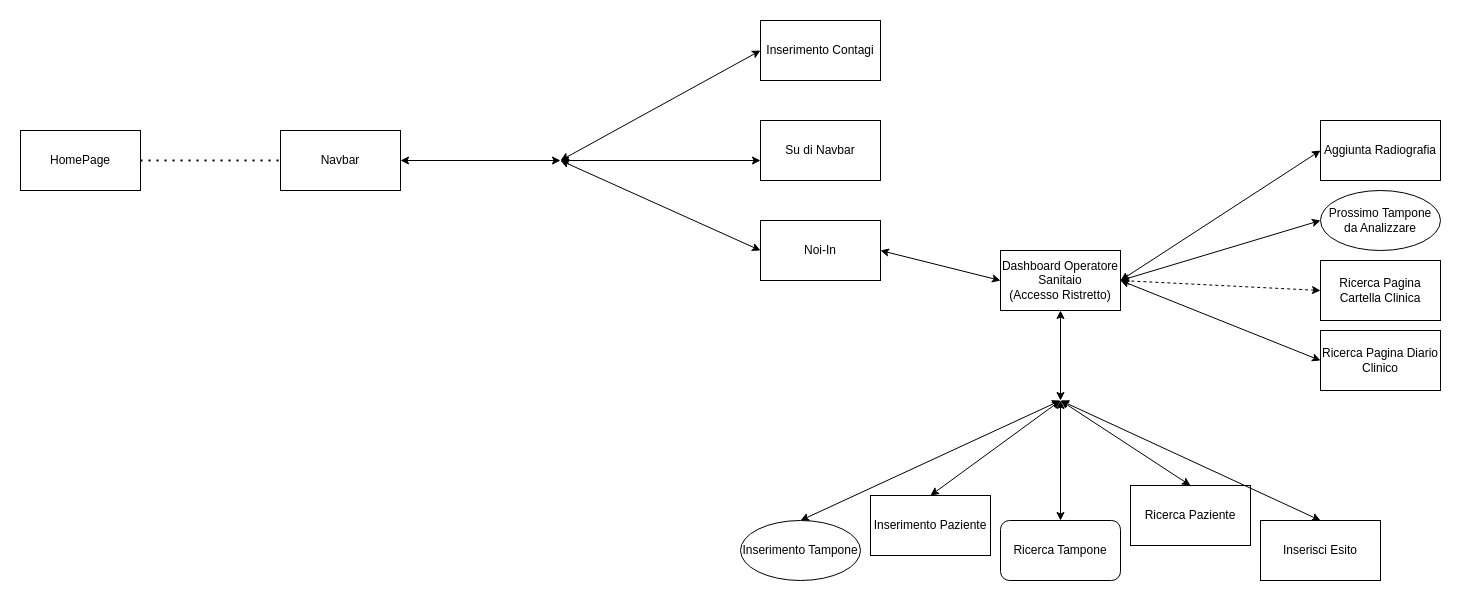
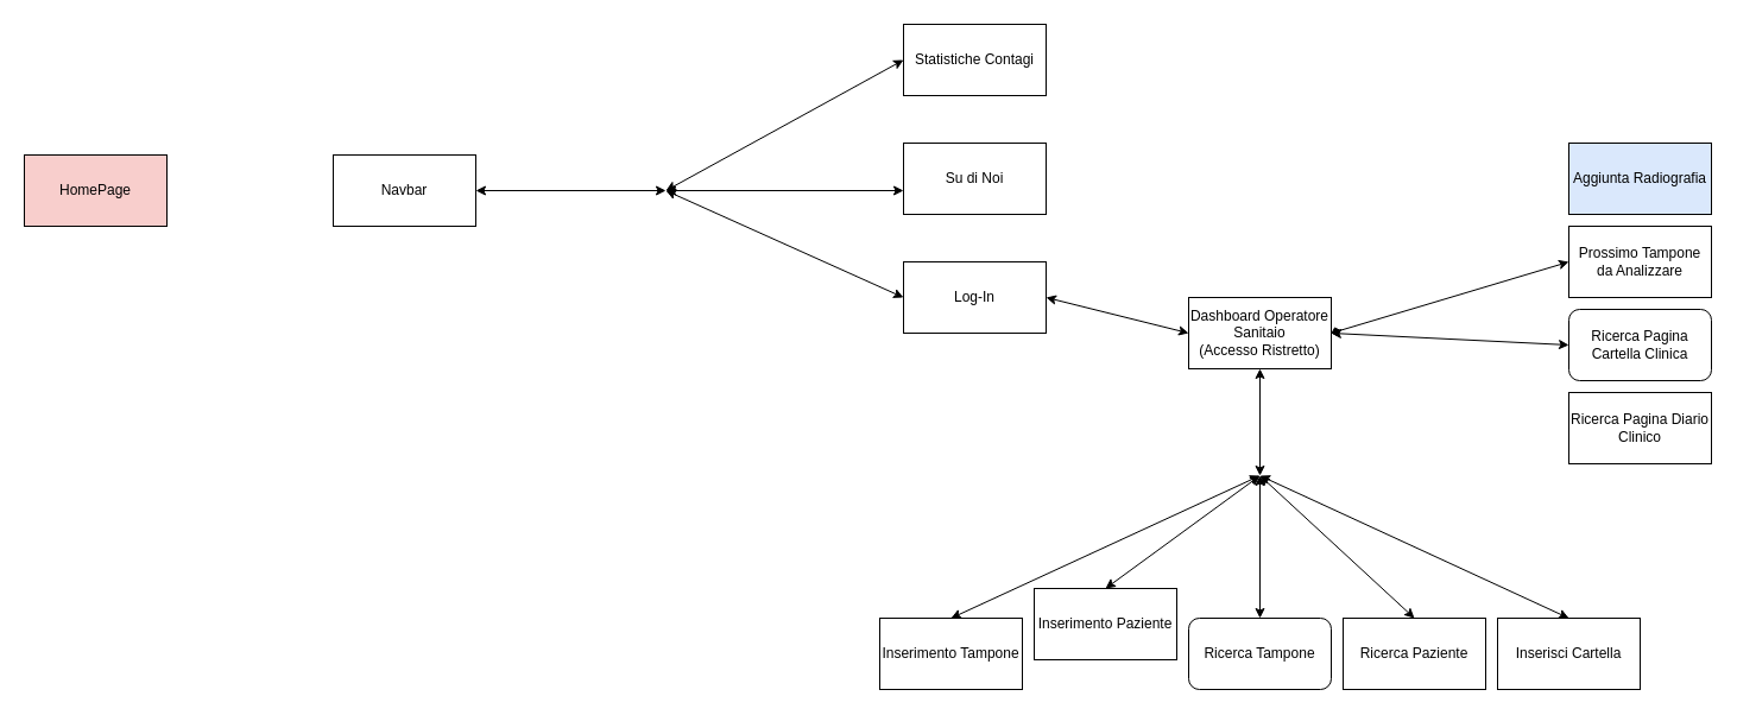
- <mxCell id="7" value="Inserimento Contagi" style="rounded=0;whiteSpace=wrap;html=1;" parent="1" vertex="1"><mxGeometry x="760" y="20" width="120" height="60" as="geometry" /></mxCell>
+ <mxCell id="7" value="Statistiche Contagi" style="rounded=0;whiteSpace=wrap;html=1;" parent="1" vertex="1"><mxGeometry x="760" y="20" width="120" height="60" as="geometry" /></mxCell>
- <mxCell id="8" value="Su di Navbar" style="rounded=0;whiteSpace=wrap;html=1;" parent="1" vertex="1"><mxGeometry x="760" y="120" width="120" height="60" as="geometry" /></mxCell>
+ <mxCell id="8" value="Su di Noi" style="rounded=0;whiteSpace=wrap;html=1;" parent="1" vertex="1"><mxGeometry x="760" y="120" width="120" height="60" as="geometry" /></mxCell>
- <mxCell id="21" value="Aggiunta Radiografia" style="rounded=0;whiteSpace=wrap;html=1;" parent="1" vertex="1"><mxGeometry x="1320" y="120" width="120" height="60" as="geometry" /></mxCell>
+ <mxCell id="21" value="Aggiunta Radiografia" style="rounded=0;whiteSpace=wrap;html=1;fillColor=#dae8fc;" parent="1" vertex="1"><mxGeometry x="1320" y="120" width="120" height="60" as="geometry" /></mxCell>
- <mxCell id="10" value="HomePage" style="rounded=0;whiteSpace=wrap;html=1;" parent="1" vertex="1"><mxGeometry x="20" y="130" width="120" height="60" as="geometry" /></mxCell>
+ <mxCell id="10" value="HomePage" style="rounded=0;whiteSpace=wrap;html=1;fillColor=#f8cecc;" parent="1" vertex="1"><mxGeometry x="20" y="130" width="120" height="60" as="geometry" /></mxCell>
- <mxCell id="11" value="" style="endArrow=none;dashed=1;html=1;dashPattern=1 3;strokeWidth=2;exitX=1;exitY=0.5;exitDx=0;exitDy=0;entryX=0;entryY=0.5;entryDx=0;entryDy=0;" parent="1" source="10" target="2" edge="1"><mxGeometry width="50" height="50" relative="1" as="geometry"><mxPoint x="360" y="230" as="sourcePoint" /><mxPoint x="410" y="180" as="targetPoint" /></mxGeometry></mxCell>
- <mxCell id="27" value="" style="endArrow=classic;startArrow=classic;html=1;exitX=0;exitY=0.5;exitDx=0;exitDy=0;entryX=1;entryY=0.5;entryDx=0;entryDy=0;" parent="1" source="21" target="13" edge="1"><mxGeometry width="50" height="50" relative="1" as="geometry"><mxPoint x="1240" y="260" as="sourcePoint" /><mxPoint x="1240" y="350" as="targetPoint" /></mxGeometry></mxCell>
- <mxCell id="22" value="Prossimo Tampone da Analizzare" style="ellipse;whiteSpace=wrap;html=1;" parent="1" vertex="1"><mxGeometry x="1320" y="190" width="120" height="60" as="geometry" /></mxCell>
+ <mxCell id="22" value="Prossimo Tampone da Analizzare" style="rounded=0;whiteSpace=wrap;html=1;" parent="1" vertex="1"><mxGeometry x="1320" y="190" width="120" height="60" as="geometry" /></mxCell>
- <mxCell id="9" value="Noi-In" style="rounded=0;whiteSpace=wrap;html=1;" parent="1" vertex="1"><mxGeometry x="760" y="220" width="120" height="60" as="geometry" /></mxCell>
+ <mxCell id="9" value="Log-In" style="rounded=0;whiteSpace=wrap;html=1;" parent="1" vertex="1"><mxGeometry x="760" y="220" width="120" height="60" as="geometry" /></mxCell>
- <mxCell id="28" value="" style="endArrow=classic;startArrow=classic;html=1;exitX=0;exitY=0.5;exitDx=0;exitDy=0;entryX=1;entryY=0.5;entryDx=0;entryDy=0;" parent="1" source="22" target="13" edge="1"><mxGeometry width="50" height="50" relative="1" as="geometry"><mxPoint x="1320" y="215" as="sourcePoint" /><mxPoint x="1120" y="345" as="targetPoint" /></mxGeometry></mxCell>
+ <mxCell id="28" value="" style="endArrow=diamond;startArrow=classic;html=1;exitX=0;exitY=0.5;exitDx=0;exitDy=0;entryX=1;entryY=0.5;entryDx=0;entryDy=0;" parent="1" source="22" target="13" edge="1"><mxGeometry width="50" height="50" relative="1" as="geometry"><mxPoint x="1320" y="215" as="sourcePoint" /><mxPoint x="1120" y="345" as="targetPoint" /></mxGeometry></mxCell>
- <mxCell id="29" value="" style="endArrow=classic;startArrow=classic;html=1;exitX=0;exitY=0.5;exitDx=0;exitDy=0;entryX=1;entryY=0.5;entryDx=0;entryDy=0;dashed=1;" parent="1" source="23" target="13" edge="1"><mxGeometry width="50" height="50" relative="1" as="geometry"><mxPoint x="1240" y="270" as="sourcePoint" /><mxPoint x="1040" y="330" as="targetPoint" /></mxGeometry></mxCell>
+ <mxCell id="29" value="" style="endArrow=classic;startArrow=classic;html=1;exitX=0;exitY=0.5;exitDx=0;exitDy=0;entryX=1;entryY=0.5;entryDx=0;entryDy=0;" parent="1" source="23" target="13" edge="1"><mxGeometry width="50" height="50" relative="1" as="geometry"><mxPoint x="1240" y="270" as="sourcePoint" /><mxPoint x="1040" y="330" as="targetPoint" /></mxGeometry></mxCell>
- <mxCell id="23" value="Ricerca Pagina Cartella Clinica" style="rounded=0;whiteSpace=wrap;html=1;" parent="1" vertex="1"><mxGeometry x="1320" y="260" width="120" height="60" as="geometry" /></mxCell>
+ <mxCell id="23" value="Ricerca Pagina Cartella Clinica" style="whiteSpace=wrap;html=1;rounded=1;" parent="1" vertex="1"><mxGeometry x="1320" y="260" width="120" height="60" as="geometry" /></mxCell>
- <mxCell id="30" value="" style="endArrow=classic;startArrow=classic;html=1;exitX=0;exitY=0.5;exitDx=0;exitDy=0;entryX=1;entryY=0.5;entryDx=0;entryDy=0;" parent="1" source="24" target="13" edge="1"><mxGeometry width="50" height="50" relative="1" as="geometry"><mxPoint x="1200" y="330" as="sourcePoint" /><mxPoint x="1000" y="320" as="targetPoint" /></mxGeometry></mxCell>
- <mxCell id="20" value="Ricerca Paziente" style="rounded=0;whiteSpace=wrap;html=1;" parent="1" vertex="1"><mxGeometry x="1130" y="485" width="120" height="60" as="geometry" /></mxCell>
+ <mxCell id="20" value="Ricerca Paziente" style="rounded=0;whiteSpace=wrap;html=1;" parent="1" vertex="1"><mxGeometry x="1130" y="520" width="120" height="60" as="geometry" /></mxCell>
- <mxCell id="16" value="Inserimento Tampone" style="ellipse;whiteSpace=wrap;html=1;" parent="1" vertex="1"><mxGeometry x="740" y="520" width="120" height="60" as="geometry" /></mxCell>
+ <mxCell id="16" value="Inserimento Tampone" style="rounded=0;whiteSpace=wrap;html=1;" parent="1" vertex="1"><mxGeometry x="740" y="520" width="120" height="60" as="geometry" /></mxCell>
- <mxCell id="31" value="Inserisci Esito" style="rounded=0;whiteSpace=wrap;html=1;" vertex="1" parent="1"><mxGeometry x="1260" y="520" width="120" height="60" as="geometry" /></mxCell>
+ <mxCell id="31" value="Inserisci Cartella" style="rounded=0;whiteSpace=wrap;html=1;" vertex="1" parent="1"><mxGeometry x="1260" y="520" width="120" height="60" as="geometry" /></mxCell>
